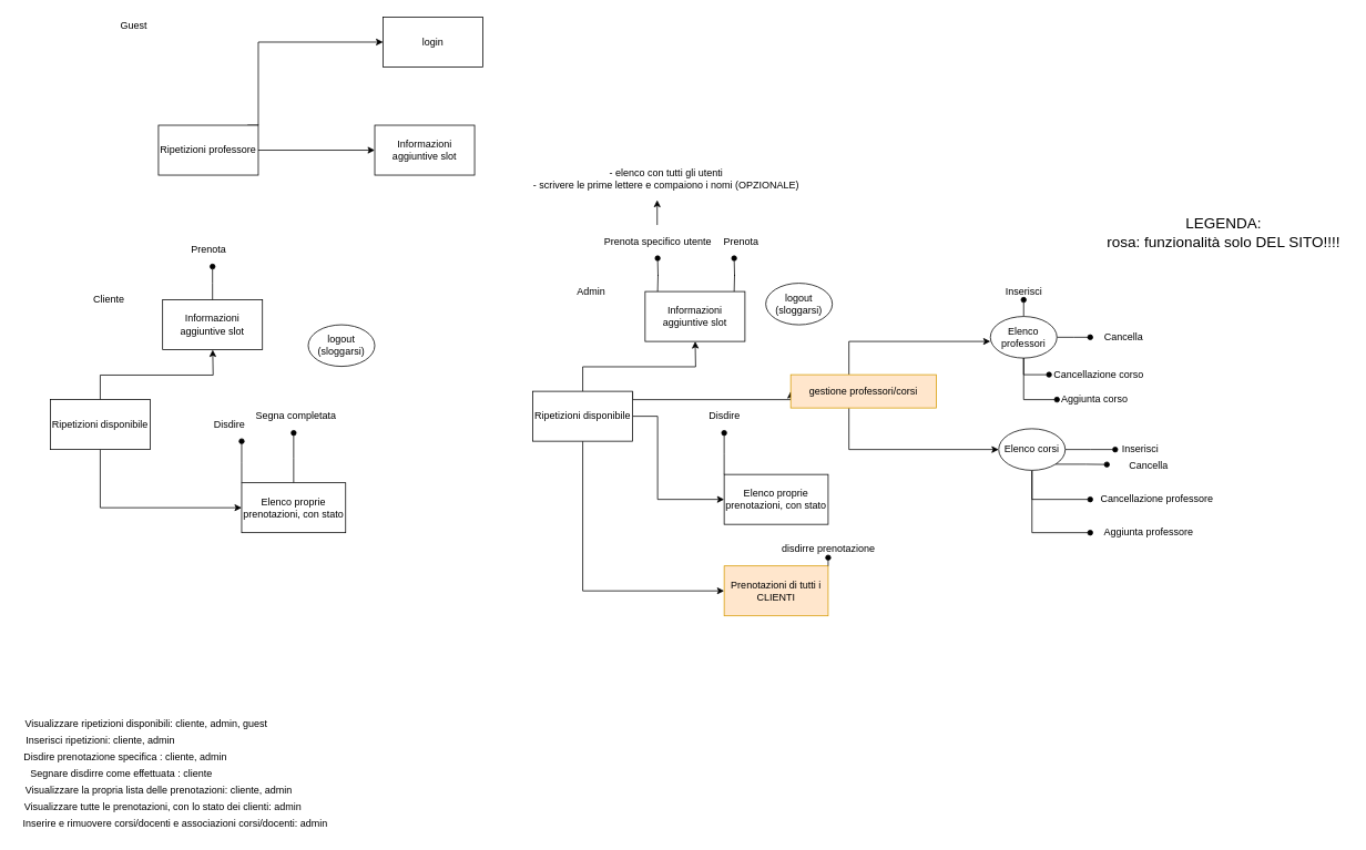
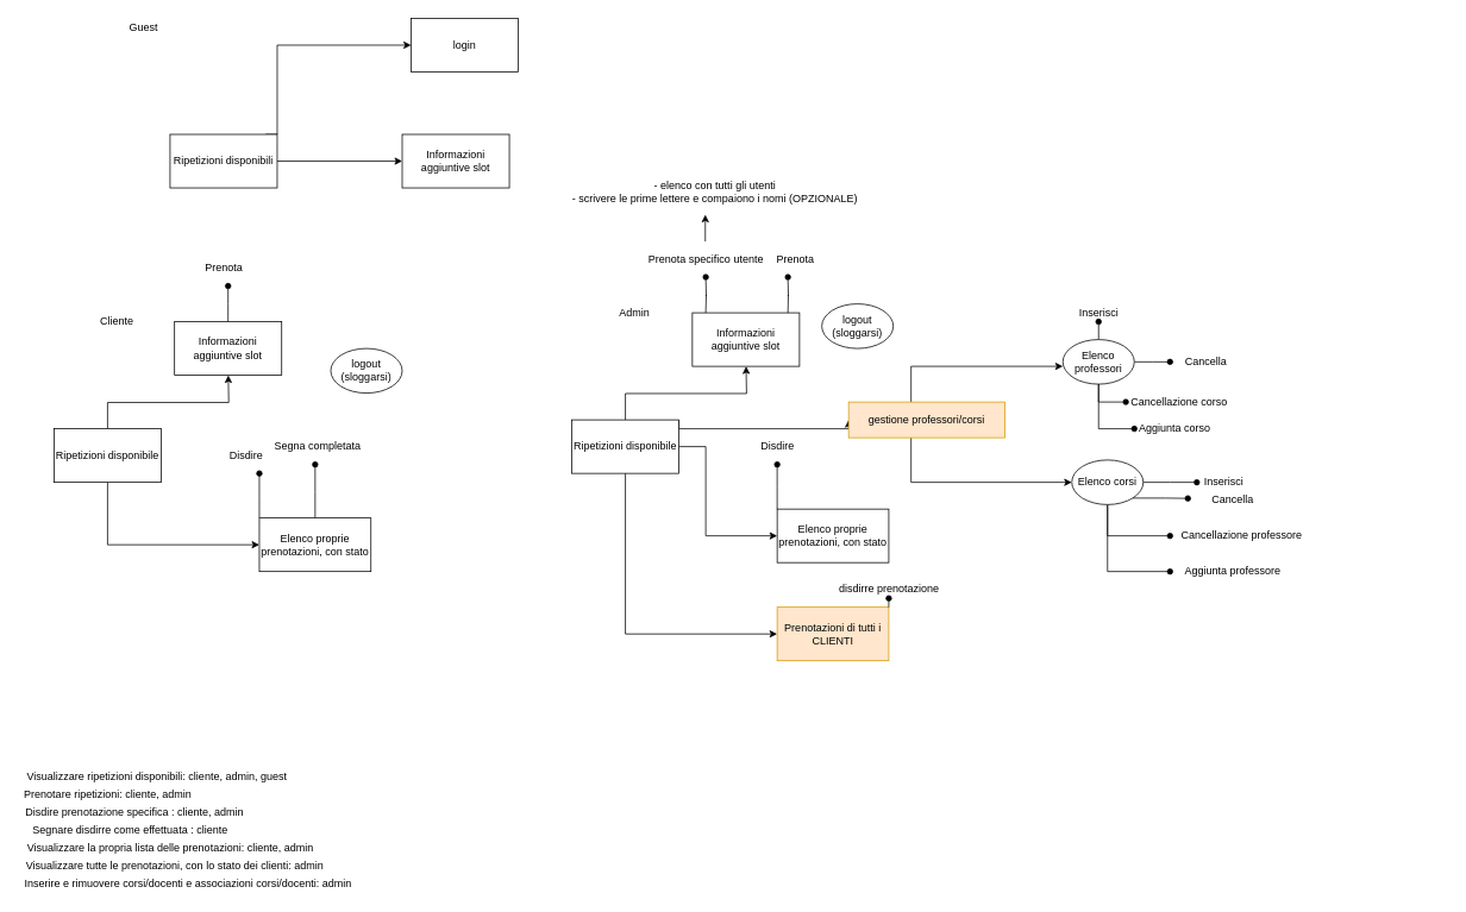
- <mxCell id="6" value="Ripetizioni professore" style="rounded=0;whiteSpace=wrap;html=1;" parent="1" vertex="1"><mxGeometry x="190" y="150" width="120" height="60" as="geometry" /></mxCell>
+ <mxCell id="6" value="Ripetizioni disponibili" style="rounded=0;whiteSpace=wrap;html=1;" parent="1" vertex="1"><mxGeometry x="190" y="150" width="120" height="60" as="geometry" /></mxCell>
- <mxCell id="68" value="&lt;font style=&quot;font-size: 18px&quot;&gt;LEGENDA:&lt;br&gt;rosa: funzionalità solo DEL SITO!!!!&lt;/font&gt;" style="text;html=1;align=center;verticalAlign=middle;resizable=0;points=[];autosize=1;strokeColor=none;fillColor=none;" parent="1" vertex="1"><mxGeometry x="1320" y="260" width="300" height="40" as="geometry" /></mxCell>
- <mxCell id="12" value="Inserisci ripetizioni: cliente, admin" style="text;html=1;align=center;verticalAlign=middle;resizable=0;points=[];autosize=1;strokeColor=none;fillColor=none;" parent="1" vertex="1"><mxGeometry y="880" width="200" height="20" as="geometry" x="20" /></mxCell>
+ <mxCell id="12" value="Prenotare ripetizioni: cliente, admin" style="text;html=1;align=center;verticalAlign=middle;resizable=0;points=[];autosize=1;strokeColor=none;fillColor=none;" parent="1" vertex="1"><mxGeometry y="880" width="200" height="20" as="geometry" x="20" /></mxCell>
